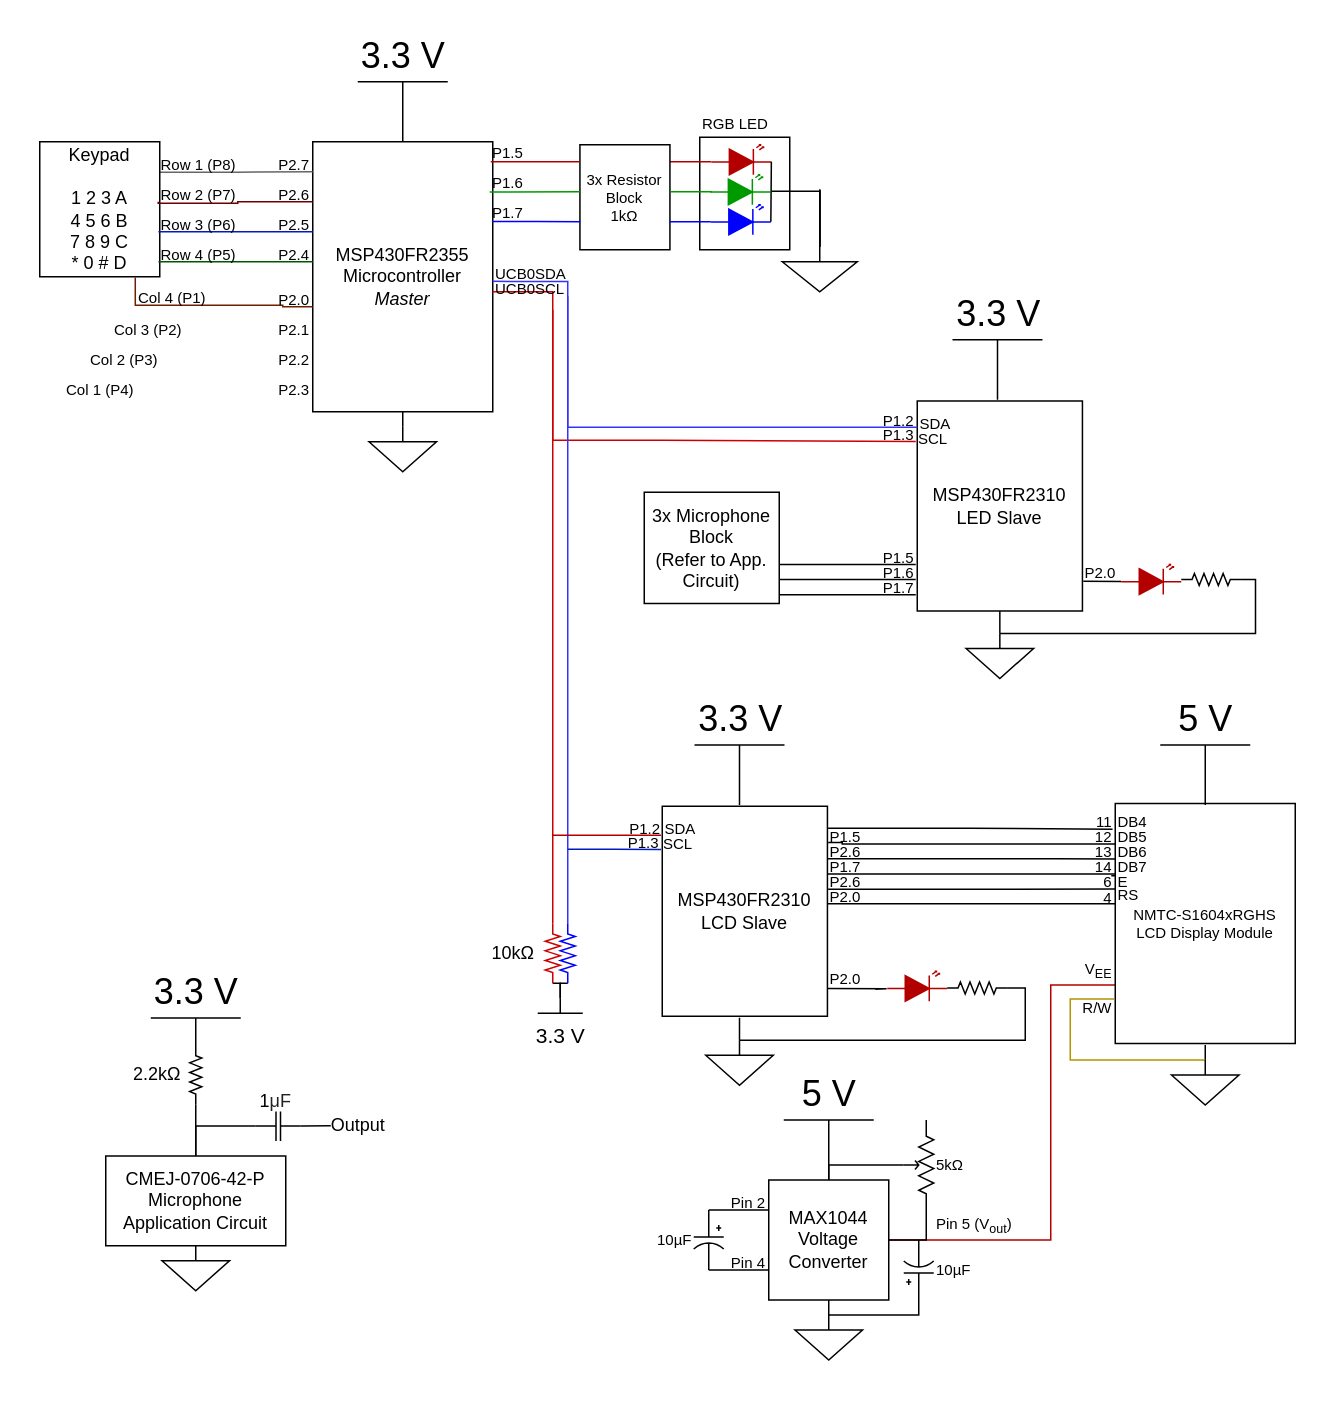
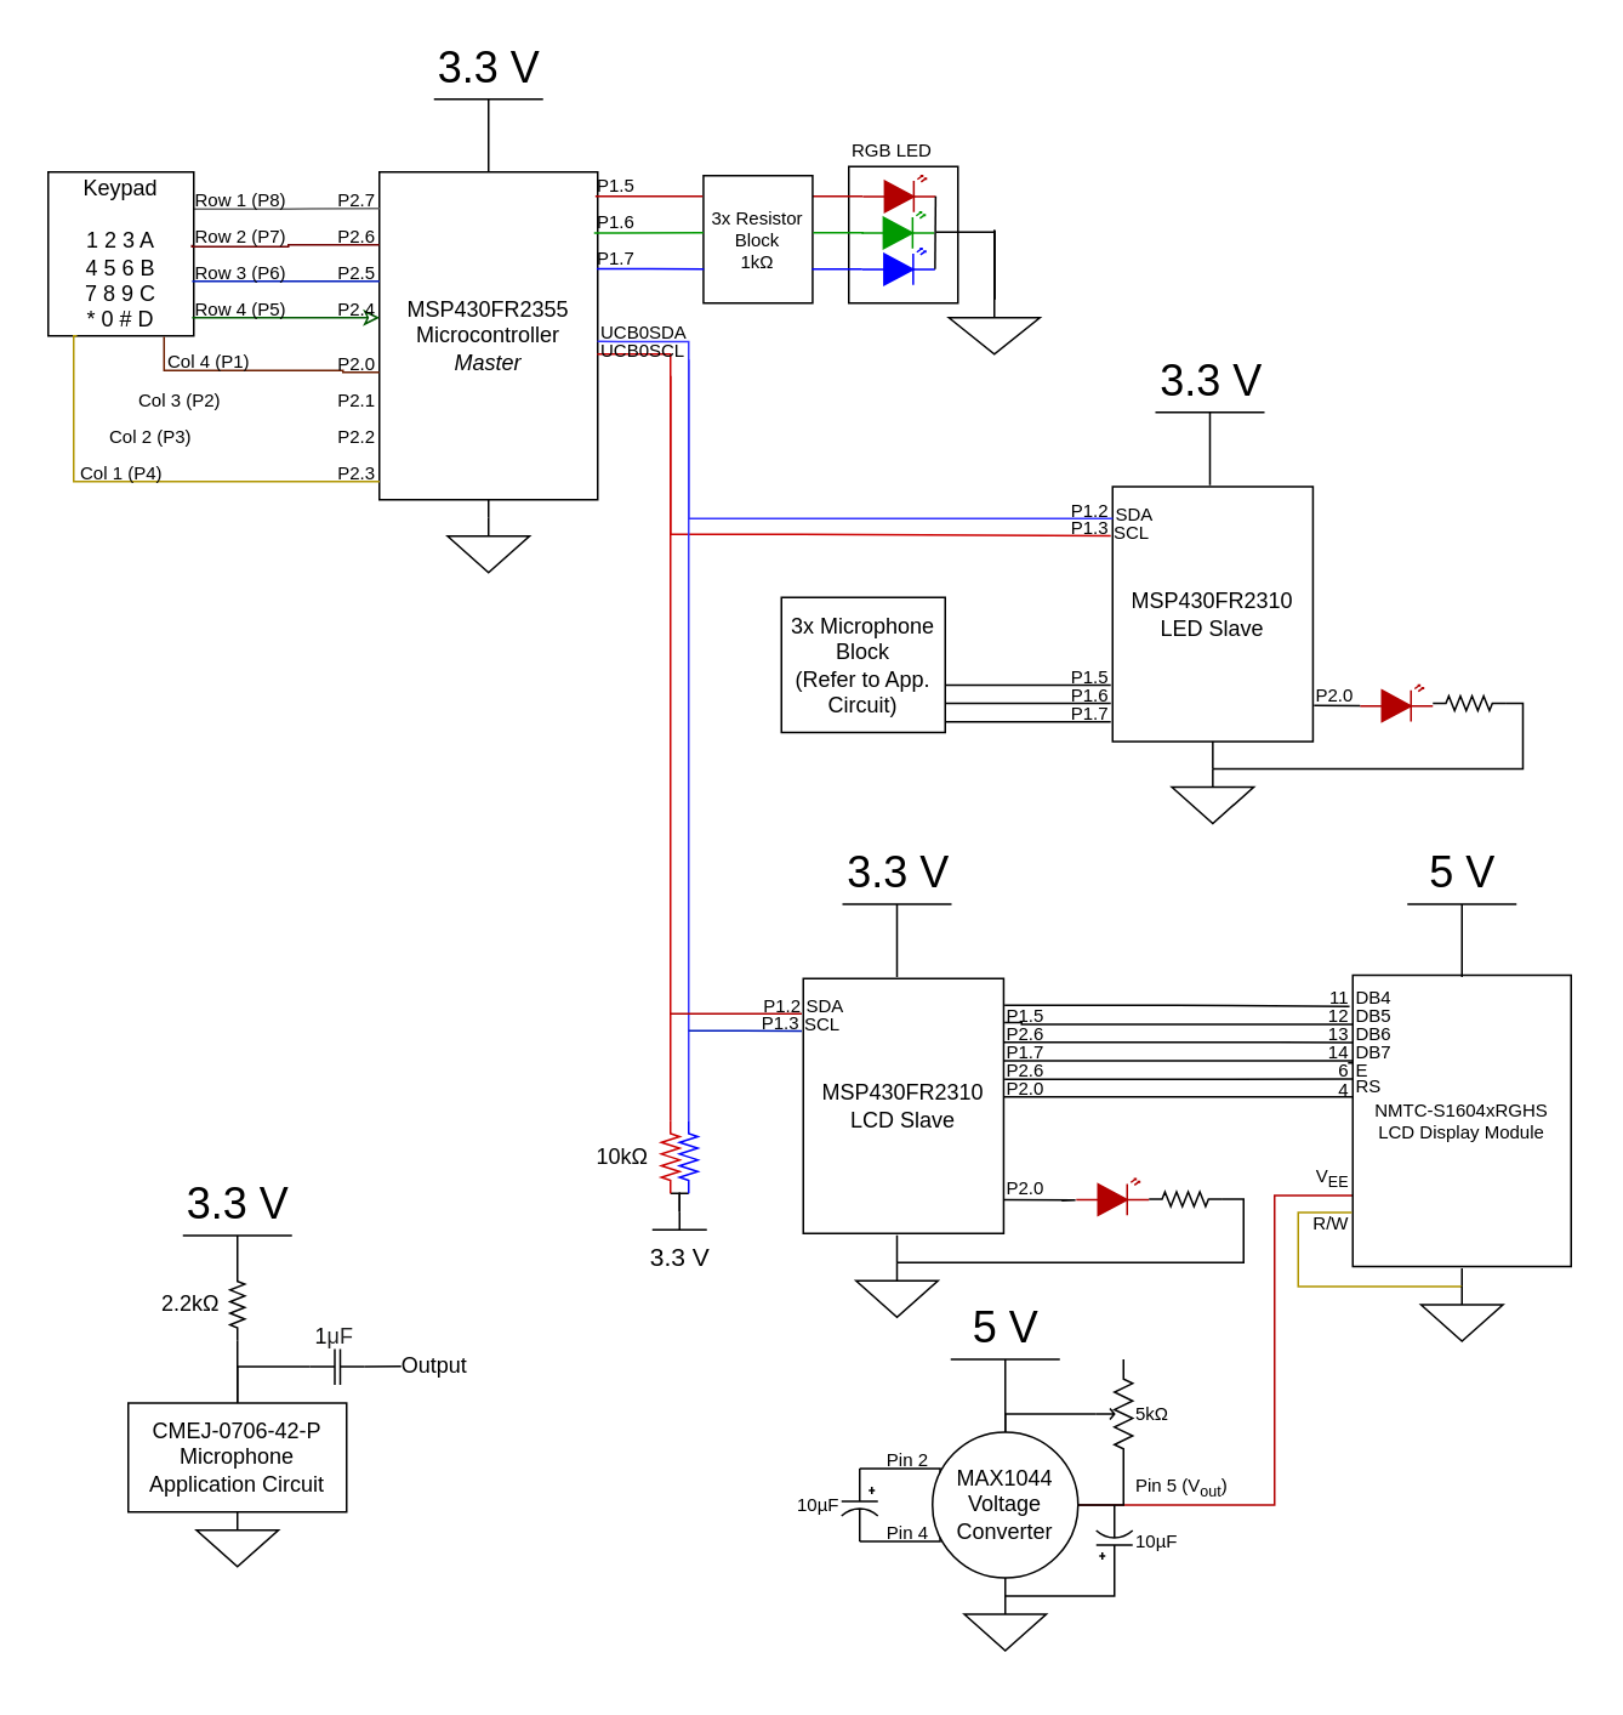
- <mxCell id="90" style="edgeStyle=orthogonalEdgeStyle;rounded=0;orthogonalLoop=1;jettySize=auto;html=1;exitX=0;exitY=1;exitDx=0;exitDy=0;entryX=1;entryY=1;entryDx=0;entryDy=0;endArrow=none;endFill=0;fillColor=#008a00;strokeColor=#005700;" parent="1" source="91" target="95" edge="1"><mxGeometry relative="1" as="geometry"><mxPoint x="98.52" y="174.27" as="sourcePoint" /><mxPoint x="218" y="174.8" as="targetPoint" /><Array as="points"><mxPoint x="160" y="174" /><mxPoint x="160" y="174" /></Array></mxGeometry></mxCell>
+ <mxCell id="90" style="edgeStyle=orthogonalEdgeStyle;rounded=0;orthogonalLoop=1;jettySize=auto;html=1;exitX=0;exitY=1;exitDx=0;exitDy=0;entryX=1;entryY=1;entryDx=0;entryDy=0;endArrow=classic;endFill=0;fillColor=#008a00;strokeColor=#005700;" parent="1" source="91" target="95" edge="1"><mxGeometry relative="1" as="geometry"><mxPoint x="98.52" y="174.27" as="sourcePoint" /><mxPoint x="218" y="174.8" as="targetPoint" /><Array as="points"><mxPoint x="160" y="174" /><mxPoint x="160" y="174" /></Array></mxGeometry></mxCell>
+ <mxCell id="96" style="edgeStyle=orthogonalEdgeStyle;rounded=0;orthogonalLoop=1;jettySize=auto;html=1;exitX=0.198;exitY=1;exitDx=0;exitDy=0;endArrow=none;endFill=0;exitPerimeter=0;fillColor=#e3c800;strokeColor=#B09500;entryX=1;entryY=1;entryDx=0;entryDy=0;" parent="1" source="81" target="101" edge="1"><mxGeometry relative="1" as="geometry"><mxPoint x="18.52" y="234" as="sourcePoint" /><mxPoint x="118" y="294" as="targetPoint" /><Array as="points"><mxPoint x="40" y="184" /><mxPoint x="40" y="264" /></Array></mxGeometry></mxCell>
- <mxCell id="32" value="MAX1044&lt;br&gt;Voltage Converter" style="rounded=0;whiteSpace=wrap;html=1;" parent="1" vertex="1"><mxGeometry x="512" y="786.17" width="80" height="80" as="geometry" /></mxCell>
+ <mxCell id="32" value="MAX1044&lt;br&gt;Voltage Converter" style="ellipse;whiteSpace=wrap;html=1;" parent="1" vertex="1"><mxGeometry x="512" y="786.17" width="80" height="80" as="geometry" /></mxCell>
